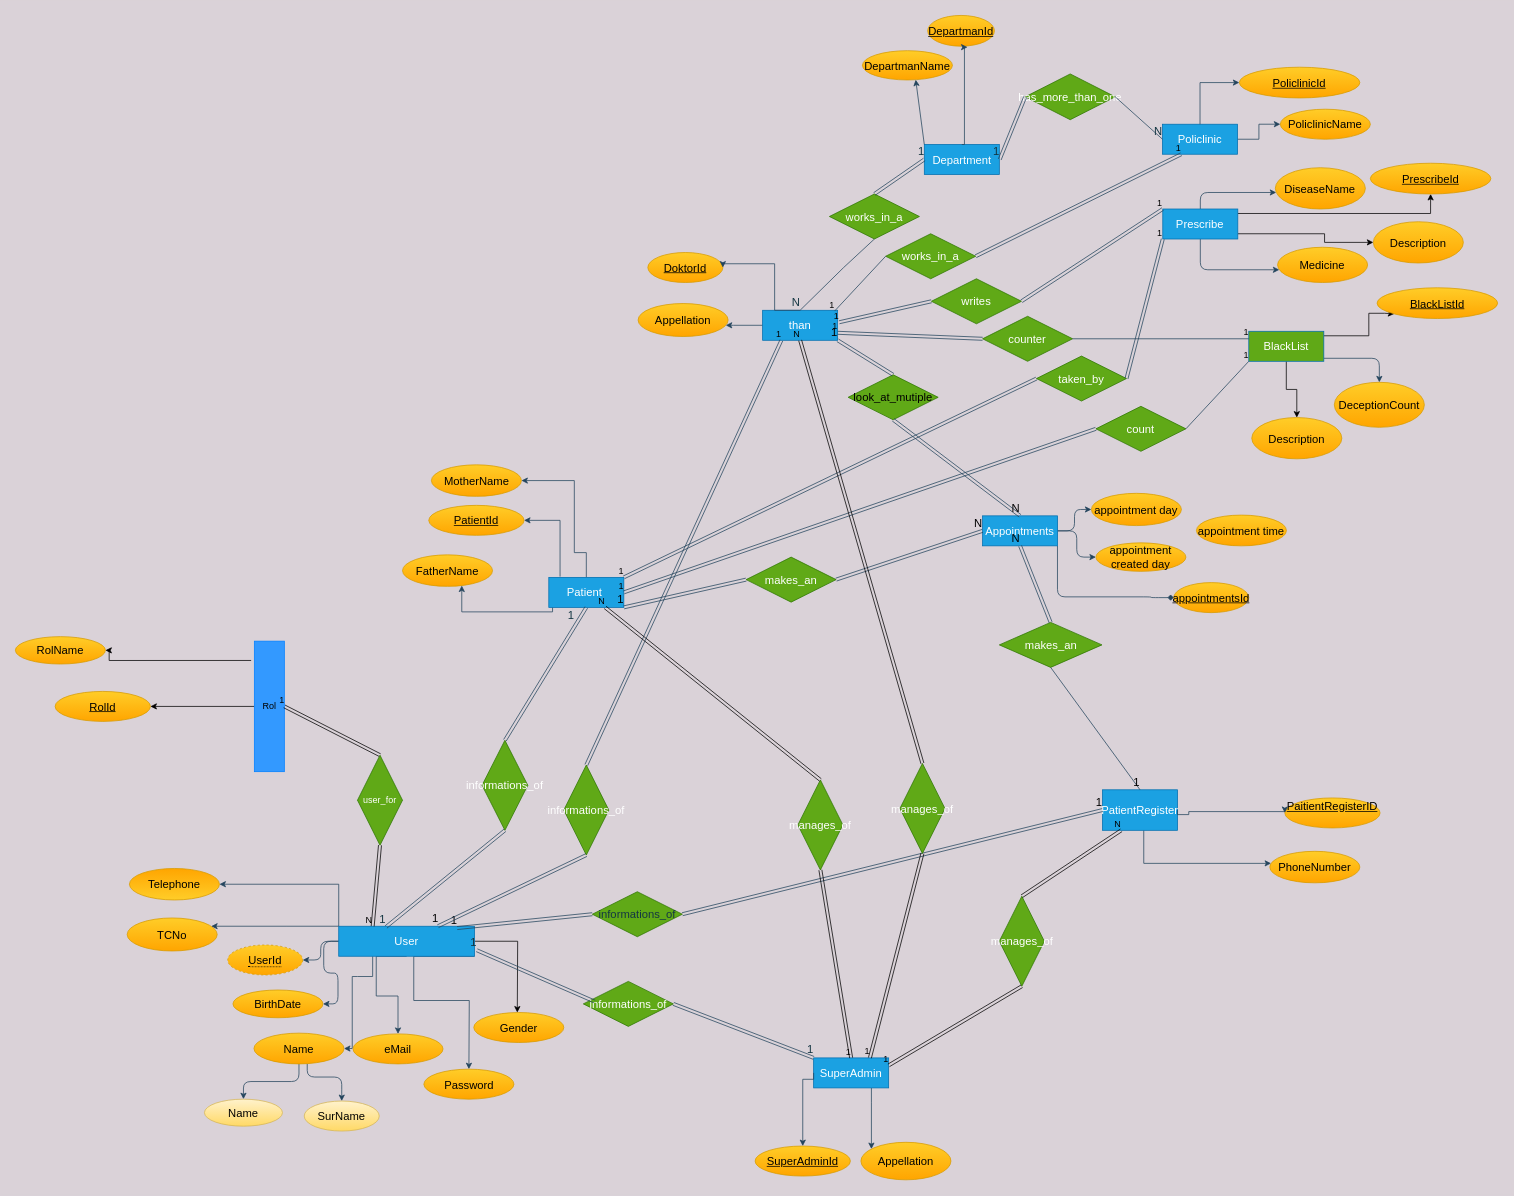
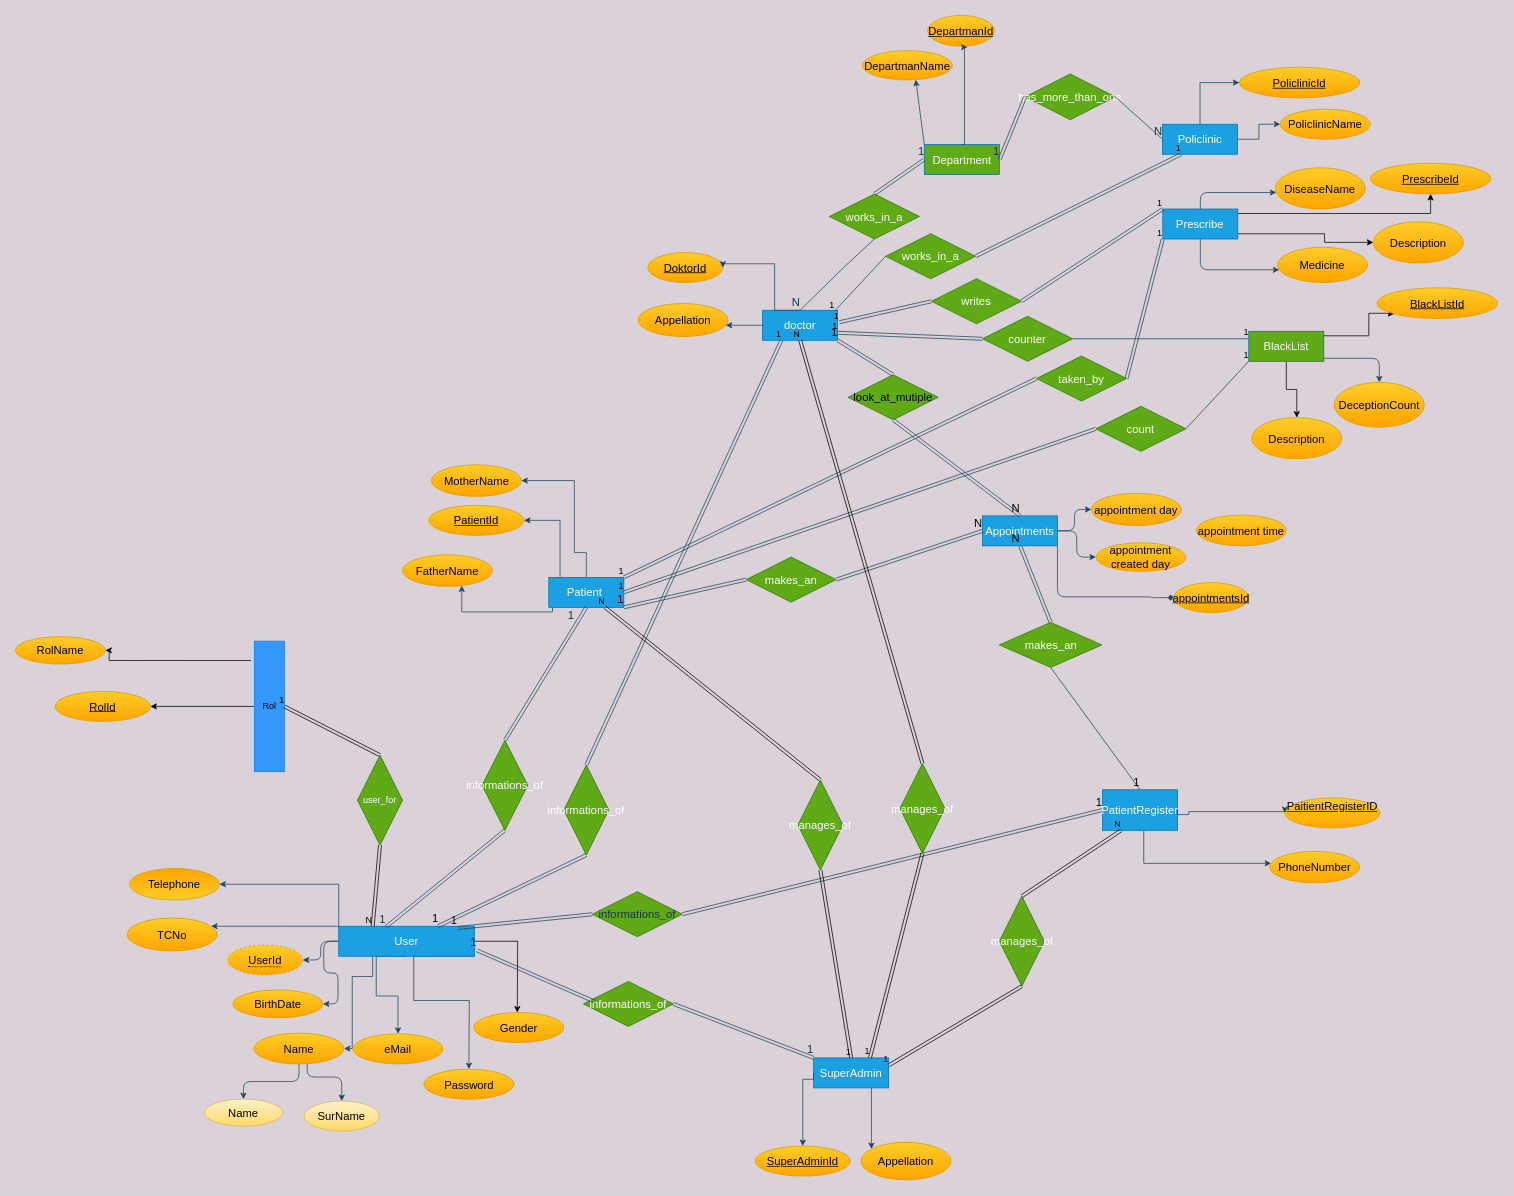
- <mxCell id="5" value="Department" style="whiteSpace=wrap;html=1;align=center;fillColor=#1ba1e2;strokeColor=#006EAF;fontColor=#ffffff;fontSize=15;" parent="1" vertex="1"><mxGeometry x="1231.5" y="192" width="100" height="40" as="geometry" /></mxCell>
+ <mxCell id="5" value="Department" style="whiteSpace=wrap;html=1;align=center;fillColor=#60a917;strokeColor=#006EAF;fontColor=#ffffff;fontSize=15;" parent="1" vertex="1"><mxGeometry x="1231.5" y="192" width="100" height="40" as="geometry" /></mxCell>
- <mxCell id="3" value="than" style="whiteSpace=wrap;html=1;align=center;fillColor=#1ba1e2;strokeColor=#006EAF;fontColor=#ffffff;fontSize=15;" parent="1" vertex="1"><mxGeometry x="1016" y="413" width="100" height="40" as="geometry" /></mxCell>
+ <mxCell id="3" value="doctor" style="whiteSpace=wrap;html=1;align=center;fillColor=#1ba1e2;strokeColor=#006EAF;fontColor=#ffffff;fontSize=15;" parent="1" vertex="1"><mxGeometry x="1016" y="413" width="100" height="40" as="geometry" /></mxCell>
